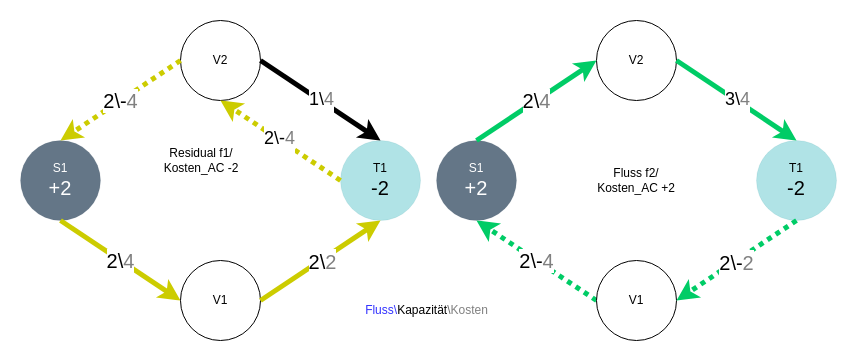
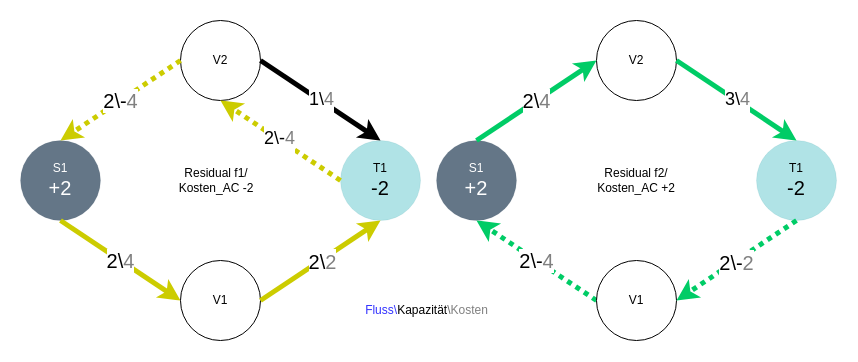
- <mxCell id="20" value="Residual f1/&lt;br&gt;Kosten_AC -2" style="text;html=1;strokeColor=none;fillColor=none;align=center;verticalAlign=middle;whiteSpace=wrap;rounded=0;" parent="1" vertex="1"><mxGeometry x="161" y="145" width="80" height="30" as="geometry" /></mxCell>
+ <mxCell id="20" value="Residual f1/&lt;br&gt;Kosten_AC -2" style="text;html=1;strokeColor=none;fillColor=none;align=center;verticalAlign=middle;whiteSpace=wrap;rounded=0;" parent="1" vertex="1"><mxGeometry x="176" y="165" width="80" height="30" as="geometry" /></mxCell>
- <mxCell id="21" value="Fluss f2/&lt;br&gt;Kosten_AC +2" style="text;html=1;strokeColor=none;fillColor=none;align=center;verticalAlign=middle;whiteSpace=wrap;rounded=0;" parent="1" vertex="1"><mxGeometry x="586" y="165" width="100" height="30" as="geometry" /></mxCell>
+ <mxCell id="21" value="Residual f2/&lt;br&gt;Kosten_AC +2" style="text;html=1;strokeColor=none;fillColor=none;align=center;verticalAlign=middle;whiteSpace=wrap;rounded=0;" parent="1" vertex="1"><mxGeometry x="586" y="165" width="100" height="30" as="geometry" /></mxCell>
